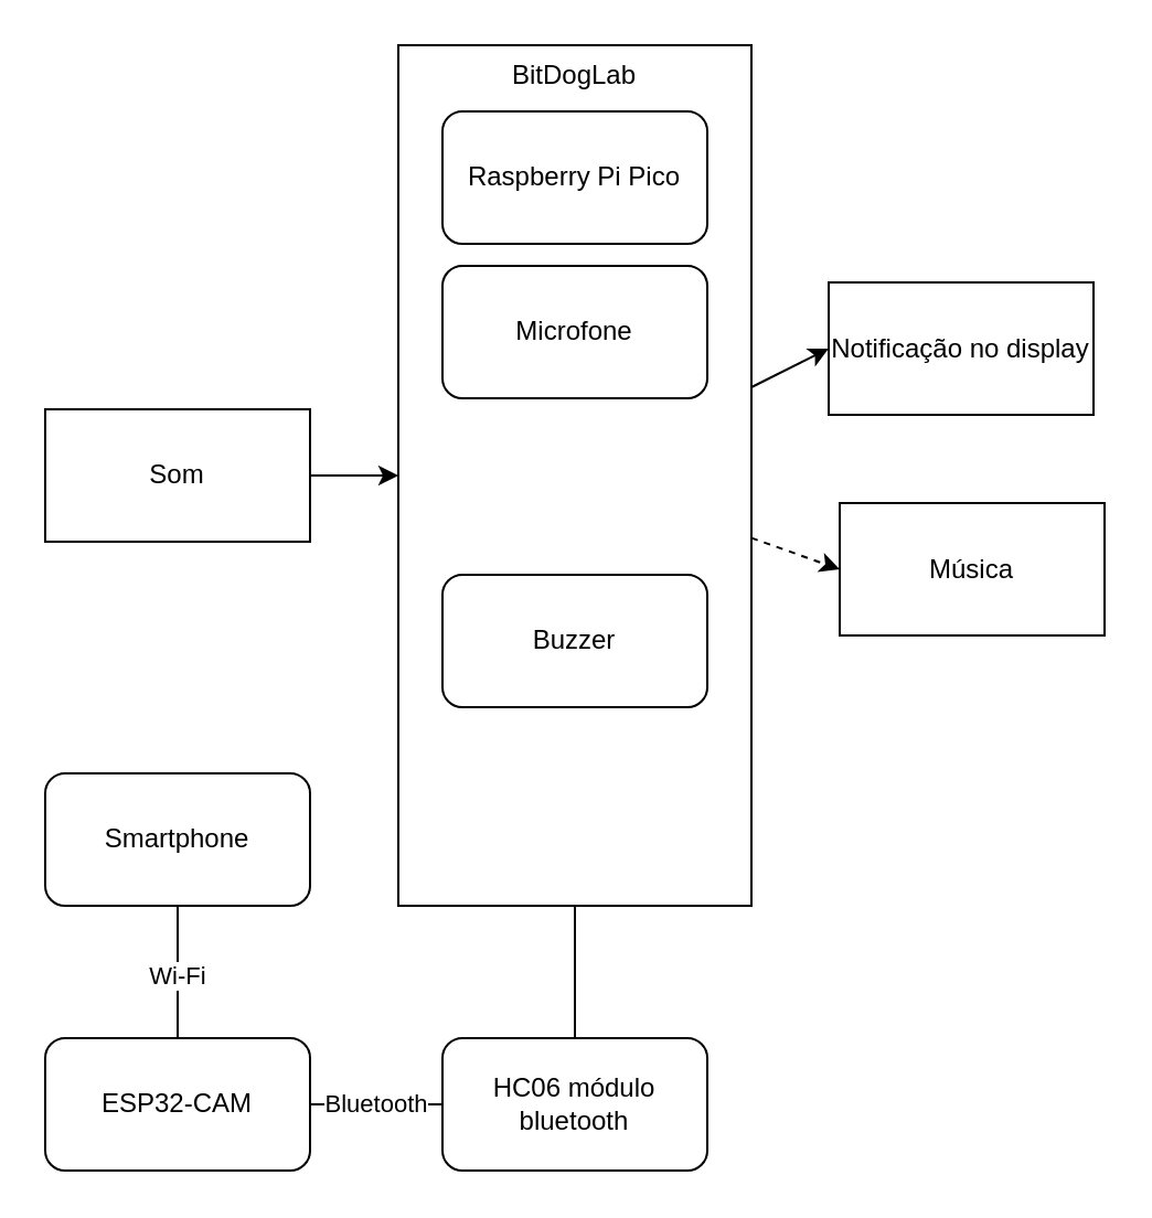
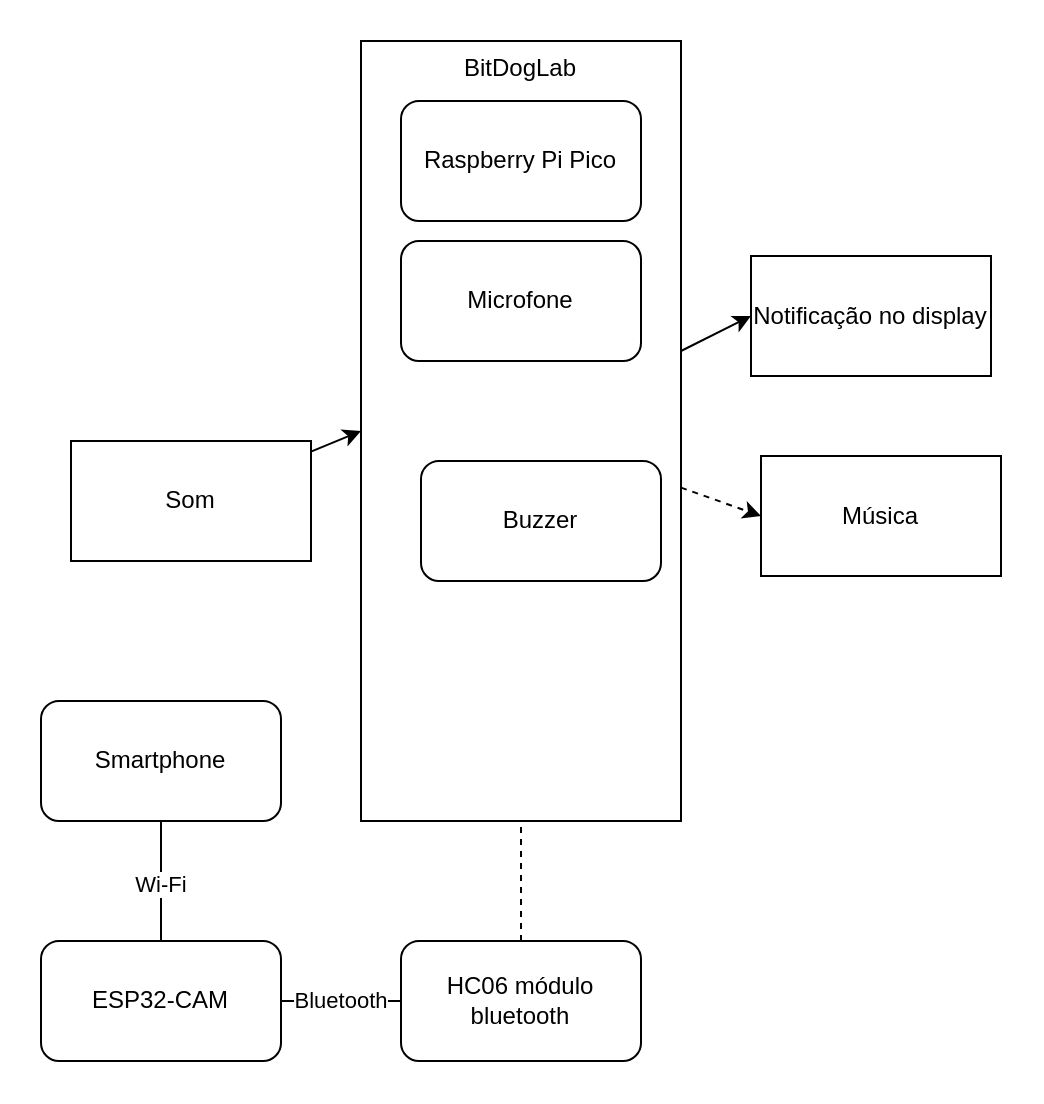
- <mxCell id="9" value="Som" style="rounded=0;whiteSpace=wrap;html=1;" parent="1" vertex="1"><mxGeometry y="185" width="120" height="60" as="geometry" x="20" /></mxCell>
+ <mxCell id="9" value="Som" style="rounded=0;whiteSpace=wrap;html=1;" parent="1" vertex="1"><mxGeometry x="35" y="220" width="120" height="60" as="geometry" /></mxCell>
- <mxCell id="7" value="Buzzer" style="rounded=1;whiteSpace=wrap;html=1;" parent="1" vertex="1"><mxGeometry x="200" y="260" width="120" height="60" as="geometry" /></mxCell>
+ <mxCell id="7" value="Buzzer" style="rounded=1;whiteSpace=wrap;html=1;" parent="1" vertex="1"><mxGeometry x="210" y="230" width="120" height="60" as="geometry" /></mxCell>
- <mxCell id="12" style="edgeStyle=none;html=1;entryX=0.5;entryY=1;entryDx=0;entryDy=0;endArrow=none;endFill=0;" edge="1" parent="1" source="13" target="4"><mxGeometry relative="1" as="geometry" /></mxCell>
+ <mxCell id="12" style="edgeStyle=none;html=1;entryX=0.5;entryY=1;entryDx=0;entryDy=0;endArrow=none;endFill=0;dashed=1;" edge="1" parent="1" source="13" target="4"><mxGeometry relative="1" as="geometry" /></mxCell>
